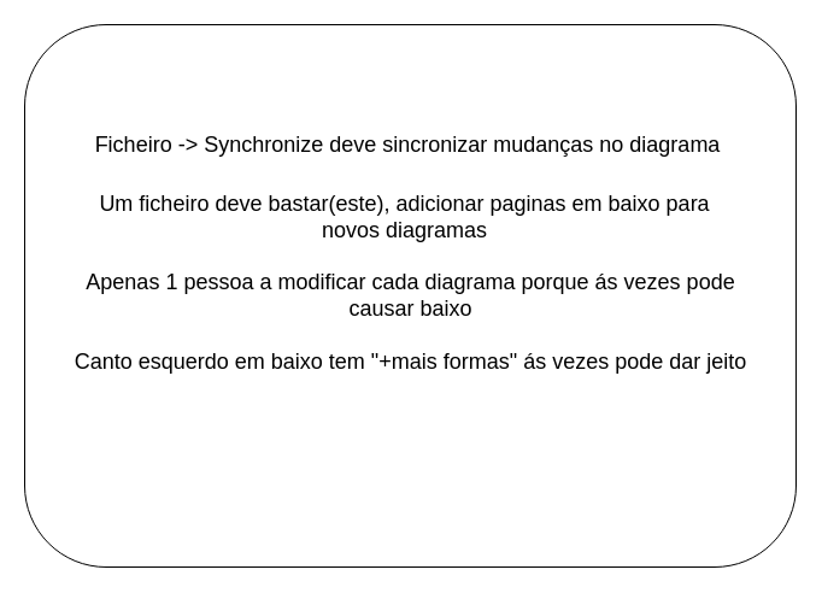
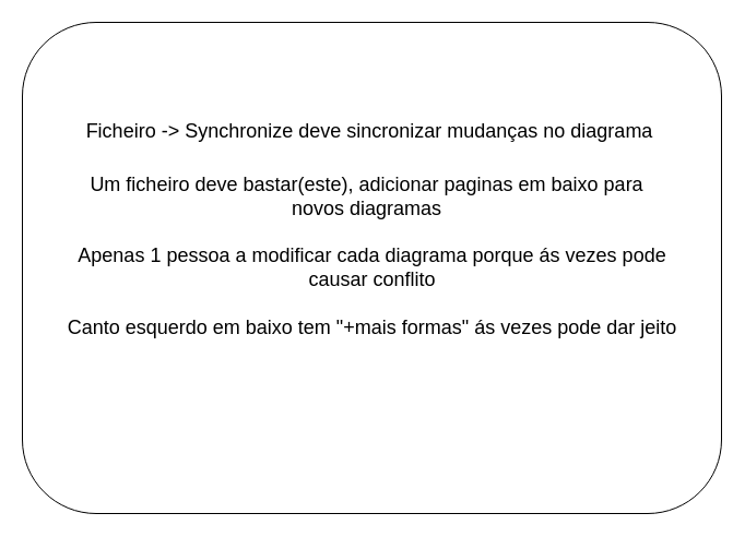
- <mxCell id="5" value="Apenas 1 pessoa a modificar cada diagrama porque ás vezes pode &lt;br&gt;causar baixo" style="text;html=1;align=center;verticalAlign=middle;resizable=0;points=[];autosize=1;strokeColor=none;fillColor=none;fontSize=18;" vertex="1" parent="1"><mxGeometry x="60" y="215" width="560" height="60" as="geometry" /></mxCell>
+ <mxCell id="5" value="Apenas 1 pessoa a modificar cada diagrama porque ás vezes pode &lt;br&gt;causar conflito" style="text;html=1;align=center;verticalAlign=middle;resizable=0;points=[];autosize=1;strokeColor=none;fillColor=none;fontSize=18;" vertex="1" parent="1"><mxGeometry x="60" y="215" width="560" height="60" as="geometry" /></mxCell>
